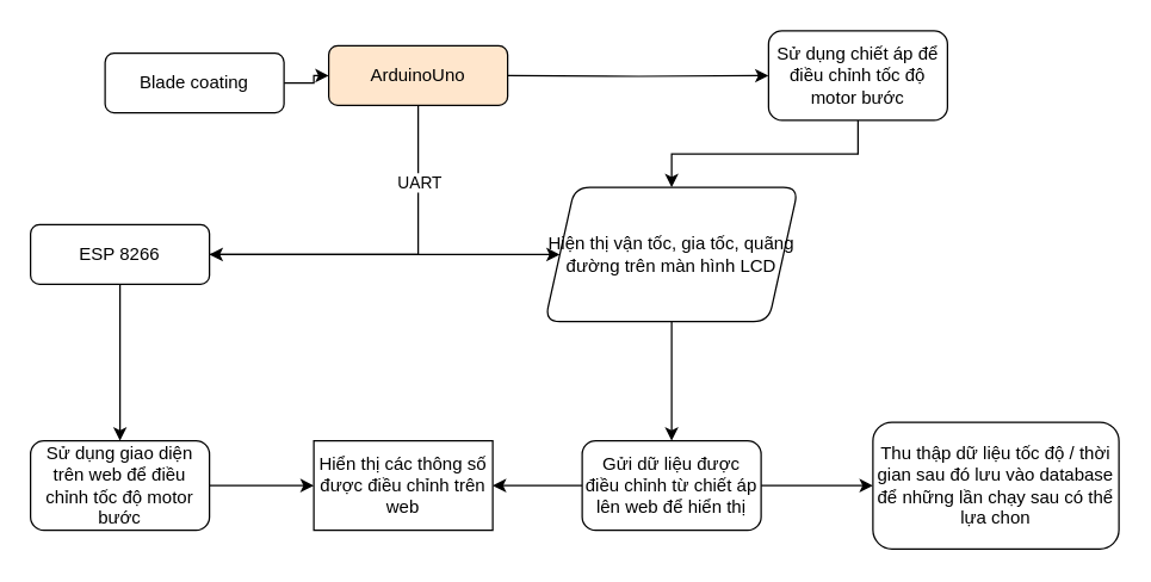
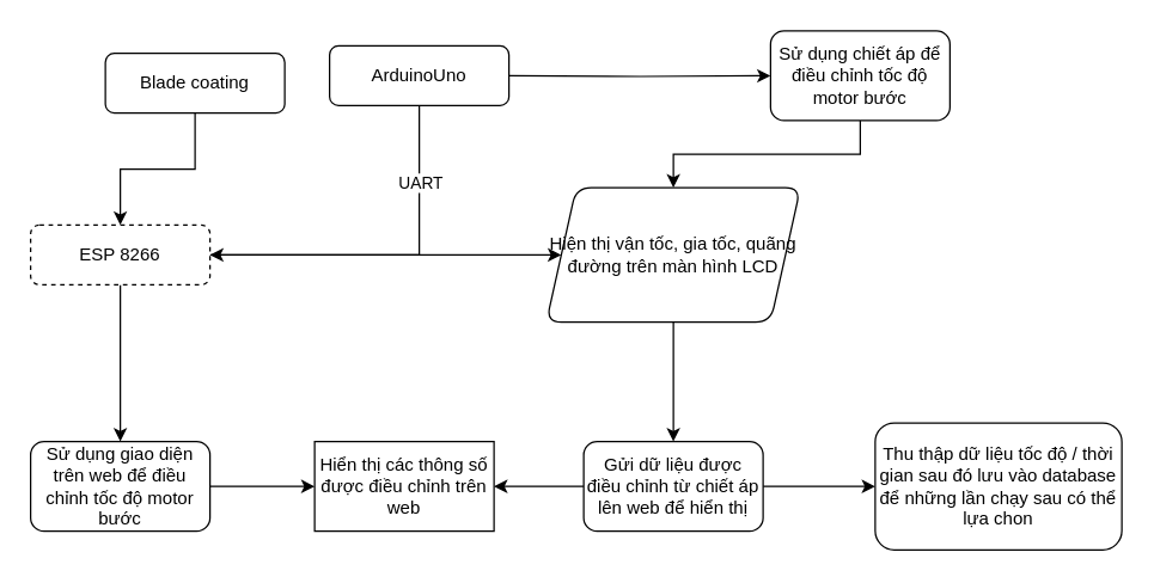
- <mxCell id="13" value="ArduinoUno" style="rounded=1;whiteSpace=wrap;html=1;fontSize=12;glass=0;strokeWidth=1;shadow=0;fillColor=#ffe6cc;" vertex="1" parent="1"><mxGeometry x="220" y="30" width="120" height="40" as="geometry" /></mxCell>
+ <mxCell id="13" value="ArduinoUno" style="rounded=1;whiteSpace=wrap;html=1;fontSize=12;glass=0;strokeWidth=1;shadow=0;" vertex="1" parent="1"><mxGeometry x="220" y="30" width="120" height="40" as="geometry" /></mxCell>
- <mxCell id="3" value="" style="edgeStyle=orthogonalEdgeStyle;rounded=0;orthogonalLoop=1;jettySize=auto;html=1;" edge="1" parent="1" source="4" target="13"><mxGeometry relative="1" as="geometry" /></mxCell>
+ <mxCell id="2" value="" style="edgeStyle=orthogonalEdgeStyle;rounded=0;orthogonalLoop=1;jettySize=auto;html=1;" edge="1" parent="1" source="4" target="10"><mxGeometry relative="1" as="geometry" /></mxCell>
- <mxCell id="10" value="ESP 8266" style="rounded=1;whiteSpace=wrap;html=1;fontSize=12;glass=0;strokeWidth=1;shadow=0;" vertex="1" parent="1"><mxGeometry x="20" y="150" width="120" height="40" as="geometry" /></mxCell>
+ <mxCell id="10" value="ESP 8266" style="rounded=1;whiteSpace=wrap;html=1;fontSize=12;glass=0;strokeWidth=1;shadow=0;dashed=1;" vertex="1" parent="1"><mxGeometry x="20" y="150" width="120" height="40" as="geometry" /></mxCell>
